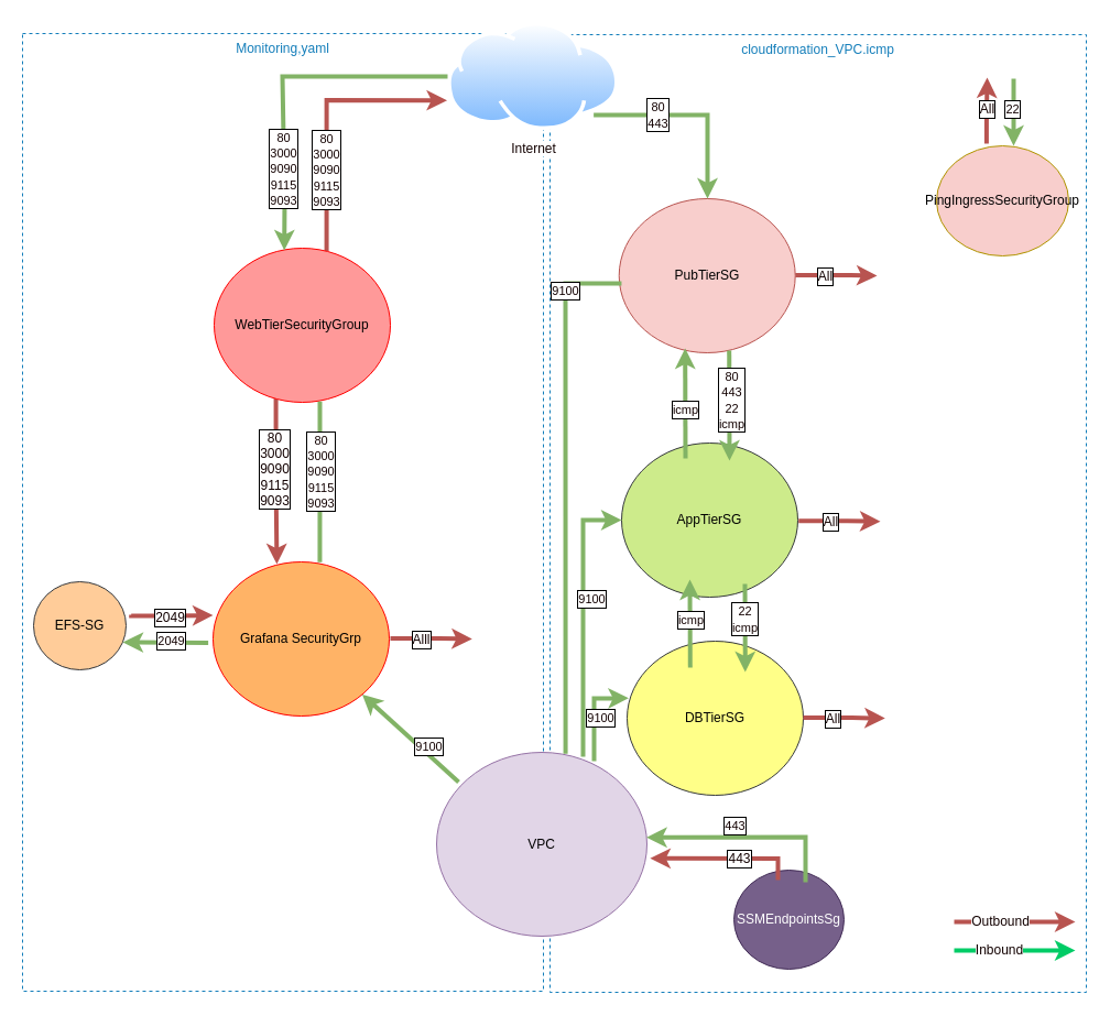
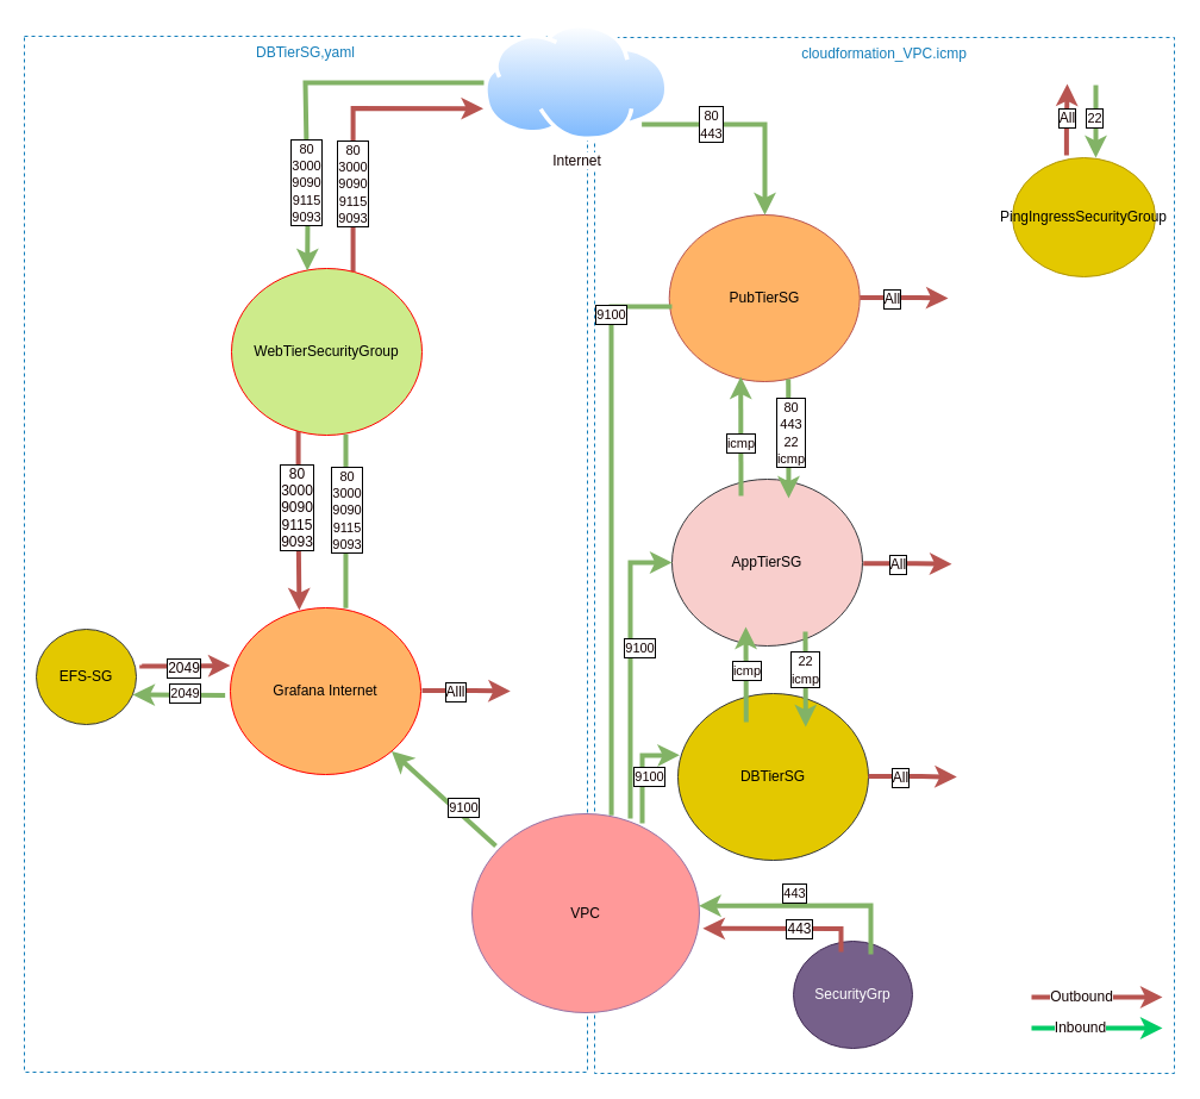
- <mxCell id="3" value="Monitoring,yaml" style="strokeColor=#147EBA;dashed=1;verticalAlign=top;fontStyle=0;fontColor=#147EBA;" vertex="1" parent="1"><mxGeometry x="20" y="30" width="473" height="870" as="geometry" /></mxCell>
+ <mxCell id="3" value="DBTierSG,yaml" style="strokeColor=#147EBA;dashed=1;verticalAlign=top;fontStyle=0;fontColor=#147EBA;" vertex="1" parent="1"><mxGeometry x="20" y="30" width="473" height="870" as="geometry" /></mxCell>
- <mxCell id="22" value="PingIngressSecurityGroup" style="ellipse;whiteSpace=wrap;html=1;strokeColor=#B09500;fillColor=#f8cecc;fontColor=#000000;" vertex="1" parent="1"><mxGeometry x="850" y="132" width="120" height="100" as="geometry" /></mxCell>
+ <mxCell id="22" value="PingIngressSecurityGroup" style="ellipse;whiteSpace=wrap;html=1;strokeColor=#B09500;fillColor=#e3c800;fontColor=#000000;" vertex="1" parent="1"><mxGeometry x="850" y="132" width="120" height="100" as="geometry" /></mxCell>
- <mxCell id="19" value="PubTierSG" style="ellipse;whiteSpace=wrap;html=1;strokeColor=#b85450;fillColor=#f8cecc;" vertex="1" parent="1"><mxGeometry x="561.71" y="180" width="160" height="140" as="geometry" /></mxCell>
+ <mxCell id="19" value="PubTierSG" style="ellipse;whiteSpace=wrap;html=1;strokeColor=#b85450;fillColor=#ffb366;" vertex="1" parent="1"><mxGeometry x="561.71" y="180" width="160" height="140" as="geometry" /></mxCell>
- <mxCell id="7" value="WebTierSecurityGroup" style="ellipse;whiteSpace=wrap;html=1;strokeColor=#FF0000;fillColor=#FF9999;" vertex="1" parent="1"><mxGeometry x="194" y="225" width="160" height="140" as="geometry" /></mxCell>
+ <mxCell id="7" value="WebTierSecurityGroup" style="ellipse;whiteSpace=wrap;html=1;strokeColor=#FF0000;fillColor=#cdeb8b;" vertex="1" parent="1"><mxGeometry x="194" y="225" width="160" height="140" as="geometry" /></mxCell>
- <mxCell id="34" value="AppTierSG" style="ellipse;whiteSpace=wrap;html=1;strokeColor=#36393d;fillColor=#cdeb8b;" vertex="1" parent="1"><mxGeometry x="564" y="402" width="160" height="140" as="geometry" /></mxCell>
+ <mxCell id="34" value="AppTierSG" style="ellipse;whiteSpace=wrap;html=1;strokeColor=#36393d;fillColor=#f8cecc;" vertex="1" parent="1"><mxGeometry x="564" y="402" width="160" height="140" as="geometry" /></mxCell>
- <mxCell id="52" value="EFS-SG" style="ellipse;whiteSpace=wrap;html=1;strokeColor=#36393d;fillColor=#ffcc99;" vertex="1" parent="1"><mxGeometry x="30" y="528" width="84" height="80" as="geometry" /></mxCell>
+ <mxCell id="52" value="EFS-SG" style="ellipse;whiteSpace=wrap;html=1;strokeColor=#36393d;fillColor=#e3c800;" vertex="1" parent="1"><mxGeometry x="30" y="528" width="84" height="80" as="geometry" /></mxCell>
- <mxCell id="9" value="Grafana SecurityGrp" style="ellipse;whiteSpace=wrap;html=1;strokeColor=#FF0000;fillColor=#FFB366;" vertex="1" parent="1"><mxGeometry x="193" y="510" width="160" height="140" as="geometry" /></mxCell>
+ <mxCell id="9" value="Grafana Internet" style="ellipse;whiteSpace=wrap;html=1;strokeColor=#FF0000;fillColor=#FFB366;" vertex="1" parent="1"><mxGeometry x="193" y="510" width="160" height="140" as="geometry" /></mxCell>
- <mxCell id="45" value="DBTierSG" style="ellipse;whiteSpace=wrap;html=1;strokeColor=#36393d;fillColor=#ffff88;" vertex="1" parent="1"><mxGeometry x="569" y="582" width="160" height="140" as="geometry" /></mxCell>
+ <mxCell id="45" value="DBTierSG" style="ellipse;whiteSpace=wrap;html=1;strokeColor=#36393d;fillColor=#e3c800;" vertex="1" parent="1"><mxGeometry x="569" y="582" width="160" height="140" as="geometry" /></mxCell>
- <mxCell id="14" value="VPC" style="ellipse;whiteSpace=wrap;html=1;strokeColor=#9673a6;fillColor=#e1d5e7;" vertex="1" parent="1"><mxGeometry x="396" y="683" width="191" height="167" as="geometry" /></mxCell>
+ <mxCell id="14" value="VPC" style="ellipse;whiteSpace=wrap;html=1;strokeColor=#9673a6;fillColor=#ff9999;" vertex="1" parent="1"><mxGeometry x="396" y="683" width="191" height="167" as="geometry" /></mxCell>
- <mxCell id="27" value="SSMEndpointsSg" style="ellipse;whiteSpace=wrap;html=1;strokeColor=#432D57;fillColor=#76608a;direction=south;fontColor=#ffffff;" vertex="1" parent="1"><mxGeometry x="666" y="790" width="100" height="90" as="geometry" /></mxCell>
+ <mxCell id="27" value="SecurityGrp" style="ellipse;whiteSpace=wrap;html=1;strokeColor=#432D57;fillColor=#76608a;direction=south;fontColor=#ffffff;" vertex="1" parent="1"><mxGeometry x="666" y="790" width="100" height="90" as="geometry" /></mxCell>
